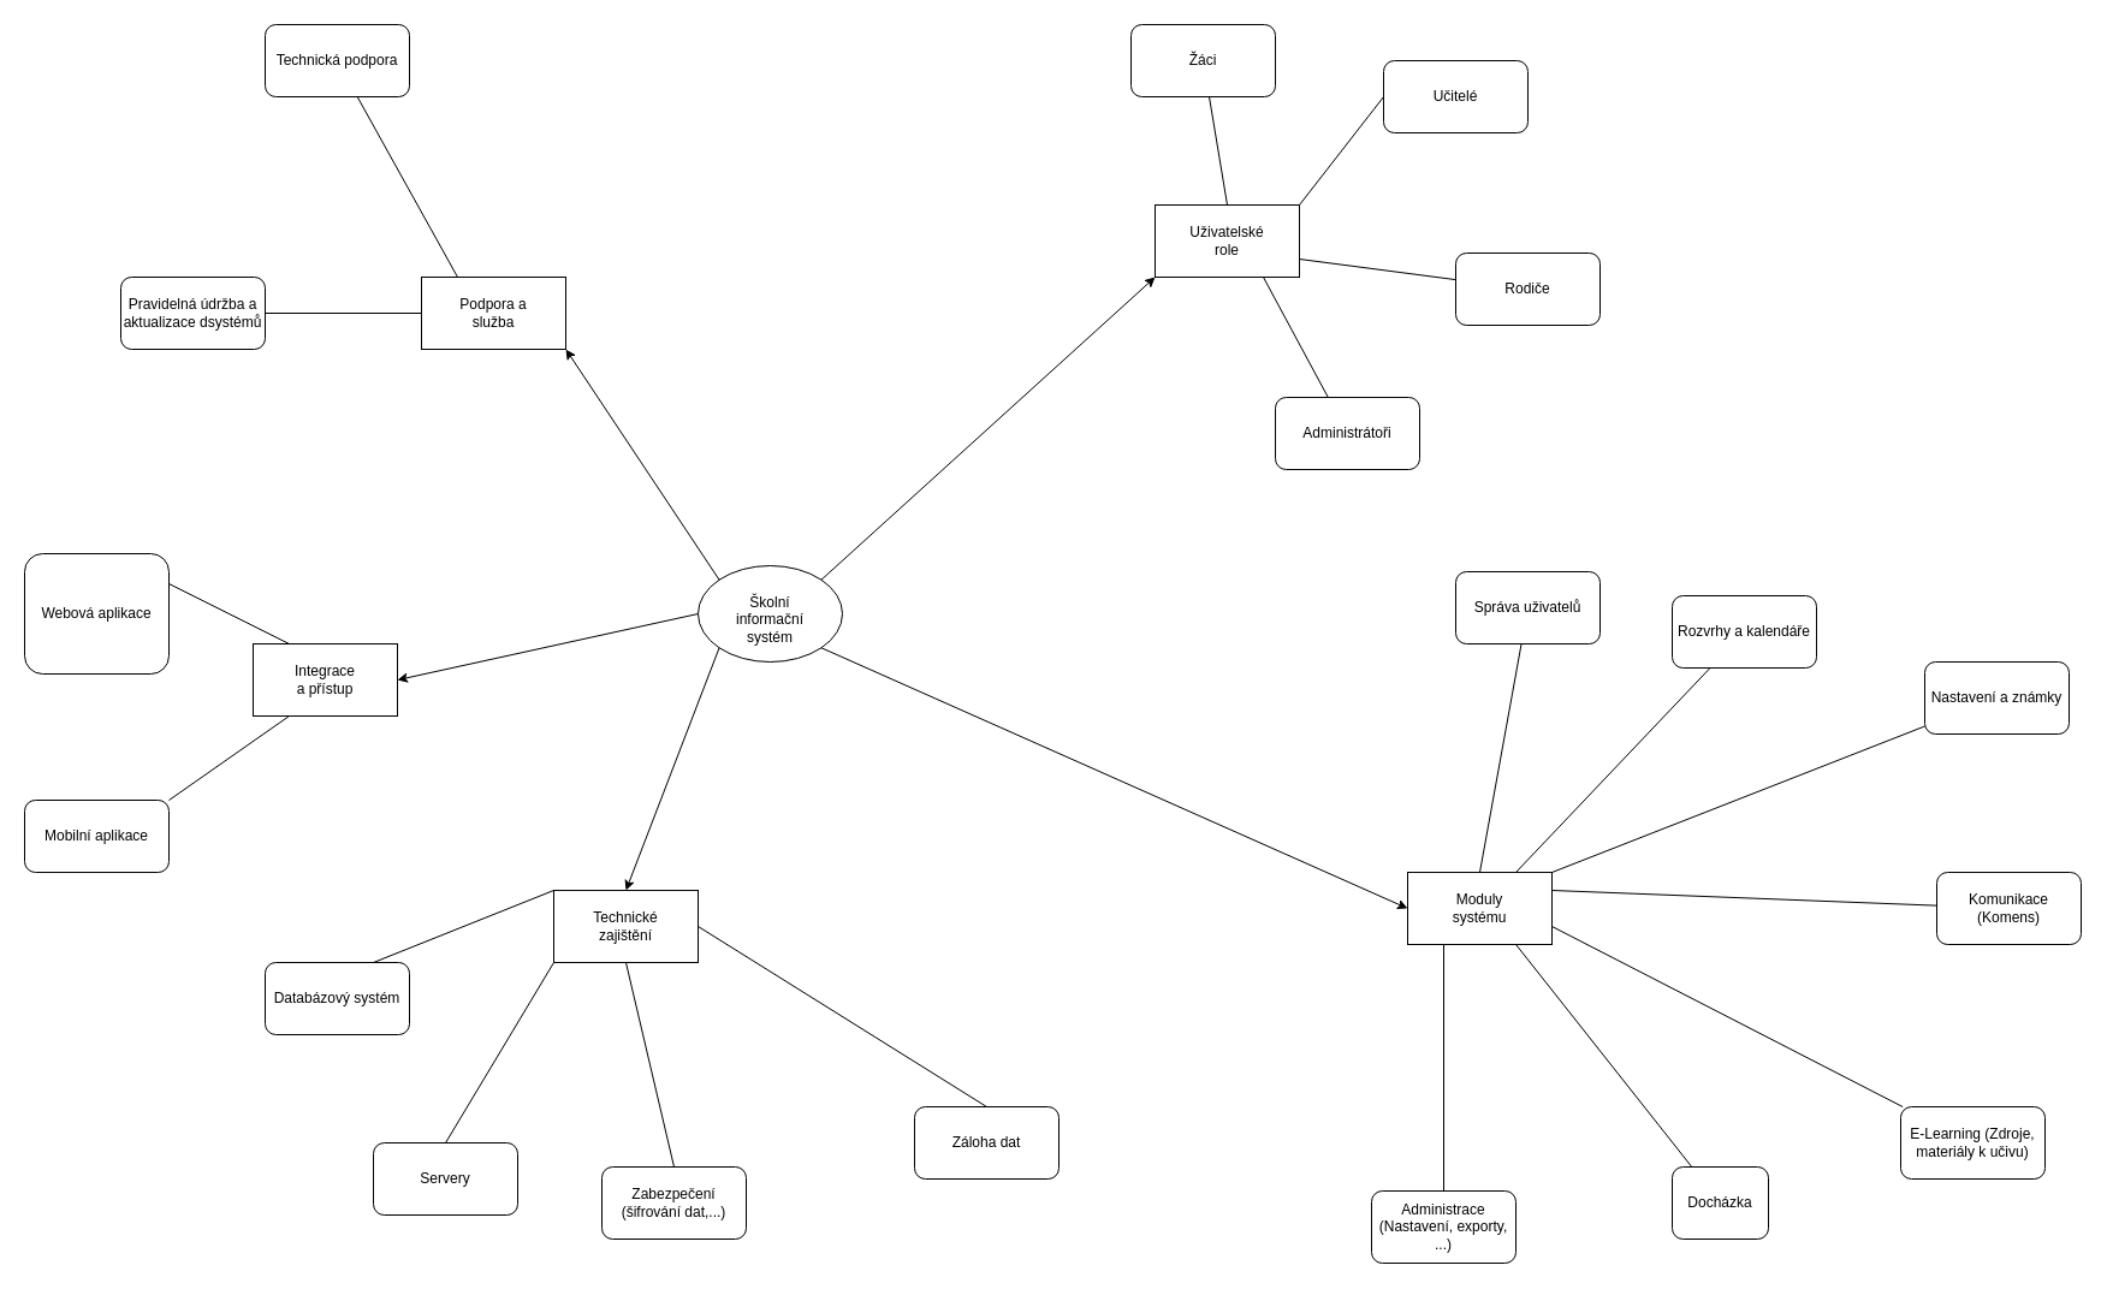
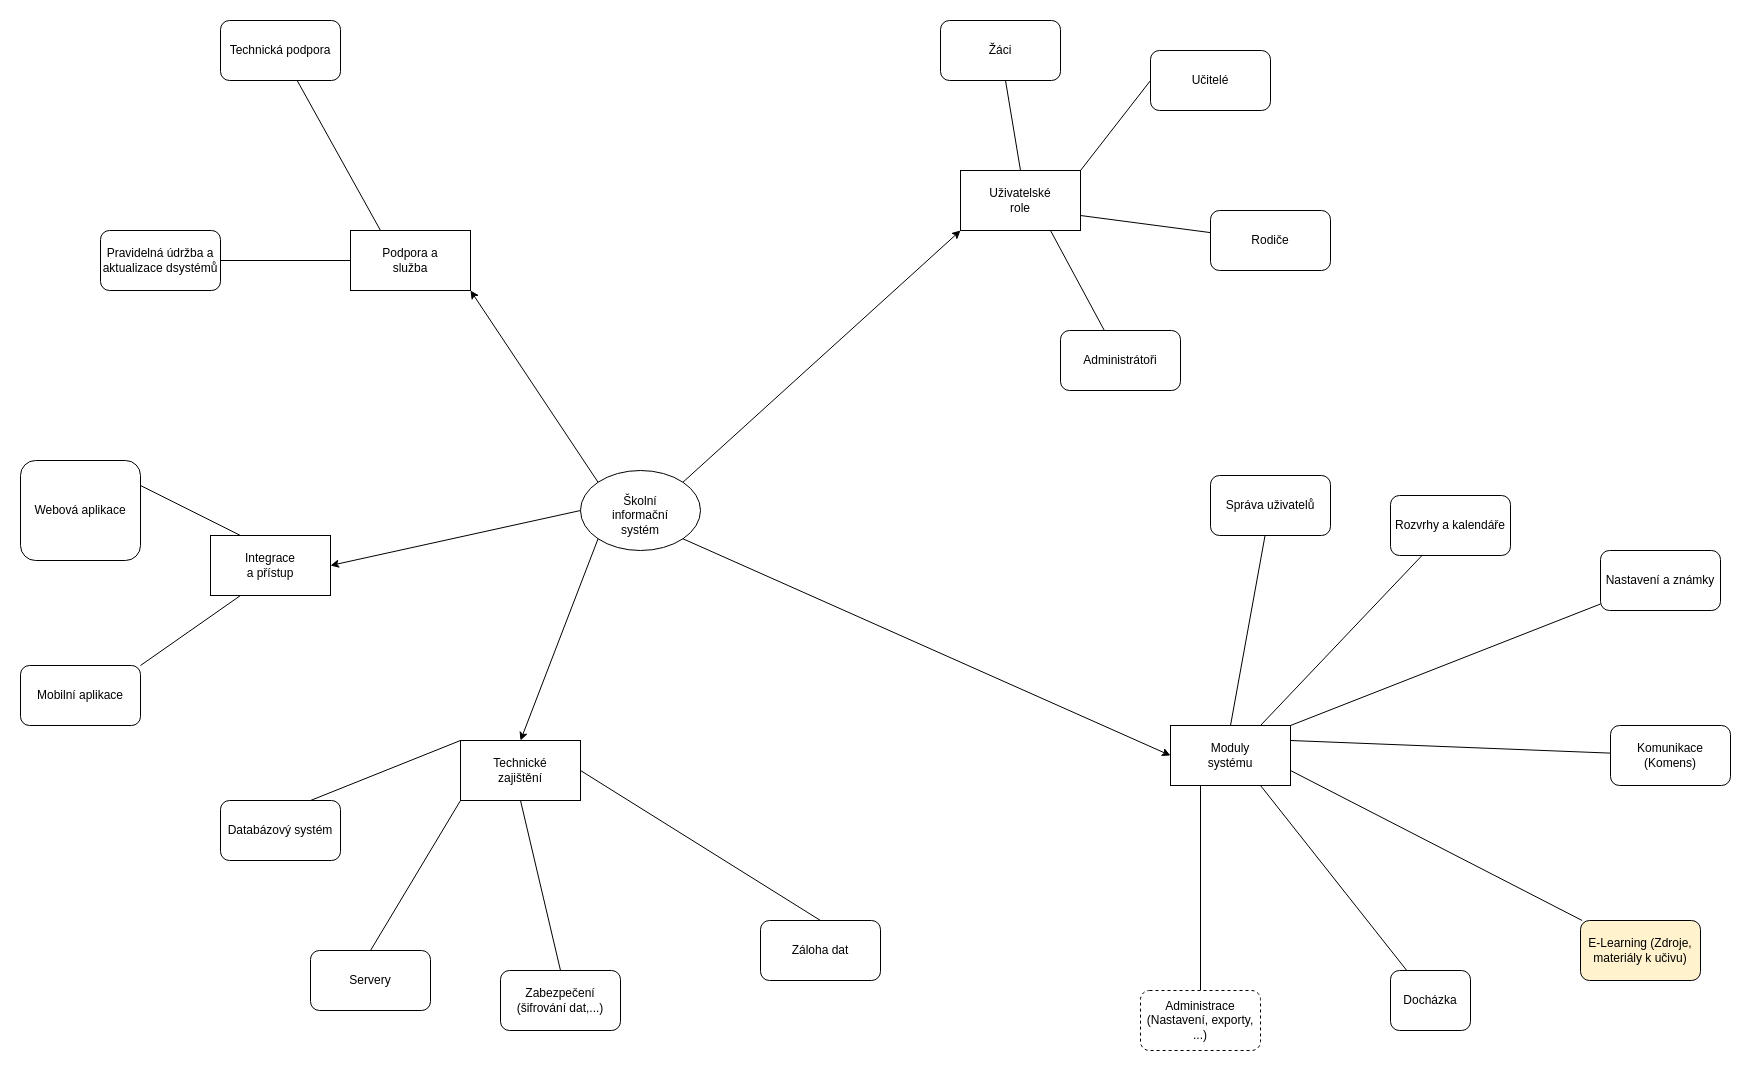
- <mxCell id="54" value="E-Learning (Zdroje, materiály k učivu)" style="rounded=1;whiteSpace=wrap;html=1;" vertex="1" parent="1"><mxGeometry x="1580" y="920" width="120" height="60" as="geometry" /></mxCell>
+ <mxCell id="54" value="E-Learning (Zdroje, materiály k učivu)" style="rounded=1;whiteSpace=wrap;html=1;fillColor=#fff2cc;" vertex="1" parent="1"><mxGeometry x="1580" y="920" width="120" height="60" as="geometry" /></mxCell>
- <mxCell id="56" value="Administrace (Nastavení, exporty, ...)" style="rounded=1;whiteSpace=wrap;html=1;" vertex="1" parent="1"><mxGeometry x="1140" y="990" width="120" height="60" as="geometry" /></mxCell>
+ <mxCell id="56" value="Administrace (Nastavení, exporty, ...)" style="rounded=1;whiteSpace=wrap;html=1;dashed=1;" vertex="1" parent="1"><mxGeometry x="1140" y="990" width="120" height="60" as="geometry" /></mxCell>
